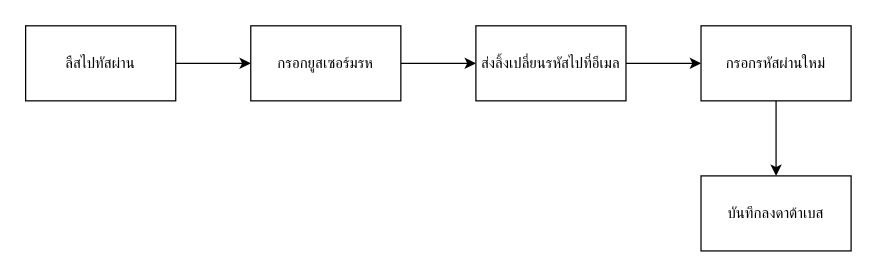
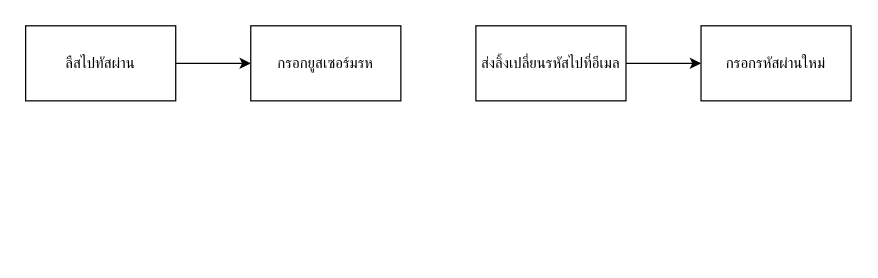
- <mxCell id="4" style="edgeStyle=orthogonalEdgeStyle;rounded=0;orthogonalLoop=1;jettySize=auto;html=1;exitX=1;exitY=0.5;exitDx=0;exitDy=0;entryX=0;entryY=0.5;entryDx=0;entryDy=0;" edge="1" parent="1" source="5" target="7"><mxGeometry relative="1" as="geometry" /></mxCell>
- <mxCell id="8" style="edgeStyle=orthogonalEdgeStyle;rounded=0;orthogonalLoop=1;jettySize=auto;html=1;exitX=0.5;exitY=1;exitDx=0;exitDy=0;entryX=0.5;entryY=0;entryDx=0;entryDy=0;" edge="1" parent="1" source="9" target="10"><mxGeometry relative="1" as="geometry" /></mxCell>
- <mxCell id="10" value="บันทึกลงดาต้าเบส" style="rounded=0;whiteSpace=wrap;html=1;" vertex="1" parent="1"><mxGeometry x="560" y="140" width="120" height="60" as="geometry" /></mxCell>
